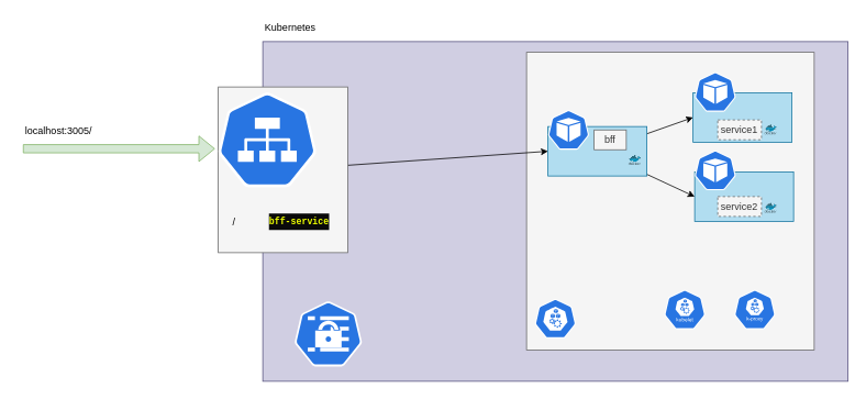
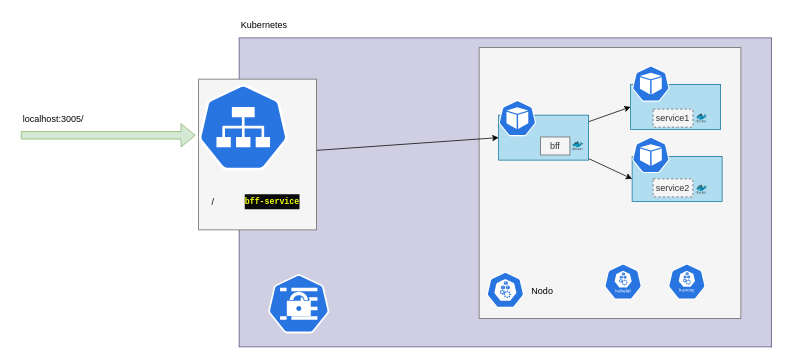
- <mxCell id="24" value="bff" style="whiteSpace=wrap;html=1;fillColor=#f5f5f5;fontColor=#333333;strokeColor=#666666;" vertex="1" parent="1"><mxGeometry x="720" y="157.15" width="39" height="24" as="geometry" /></mxCell>
+ <mxCell id="24" value="bff" style="whiteSpace=wrap;html=1;fillColor=#f5f5f5;fontColor=#333333;strokeColor=#666666;" vertex="1" parent="1"><mxGeometry x="720" y="182.15" width="39" height="24" as="geometry" /></mxCell>
+ <mxCell id="20" value="&lt;font color=&quot;#000000&quot;&gt;Nodo&lt;/font&gt;" style="text;html=1;align=center;verticalAlign=middle;resizable=0;points=[];autosize=1;strokeColor=none;fillColor=none;" vertex="1" parent="1"><mxGeometry x="698" y="375" width="47" height="26" as="geometry" /></mxCell>
